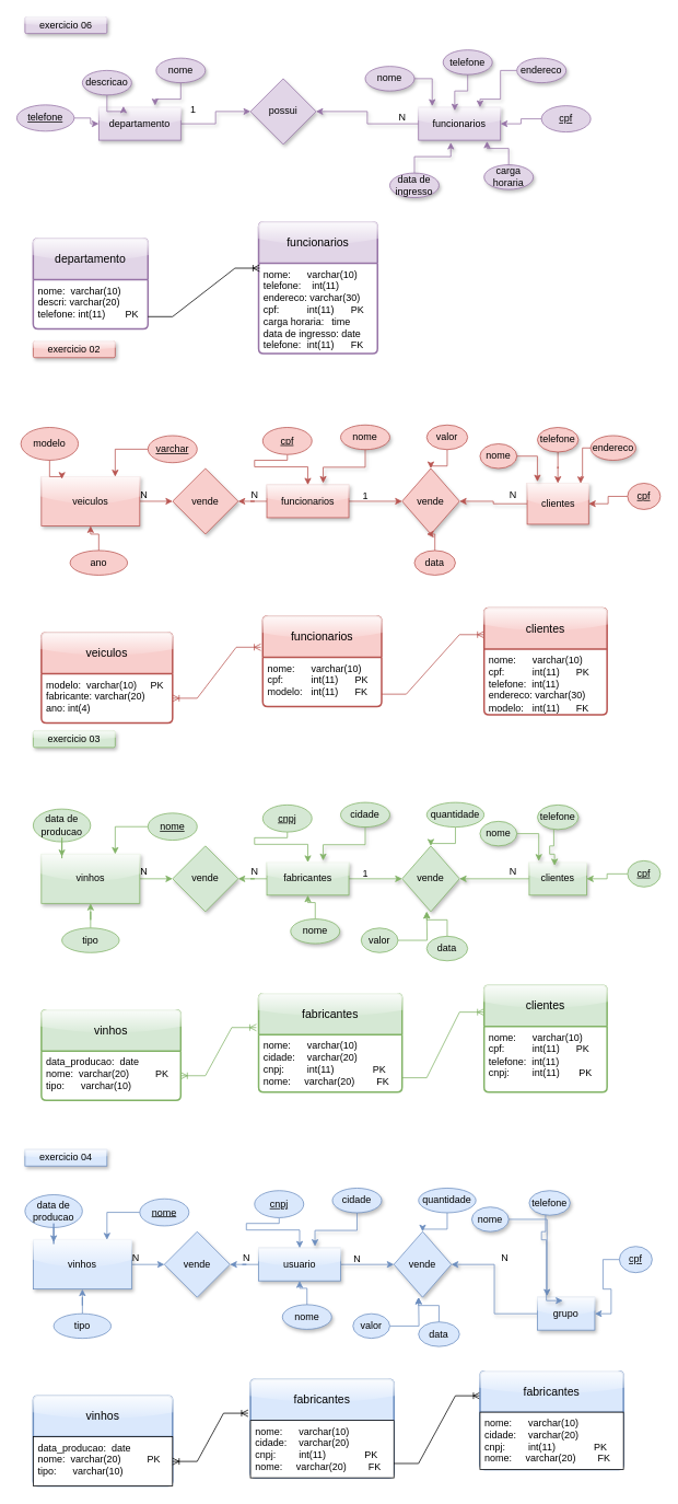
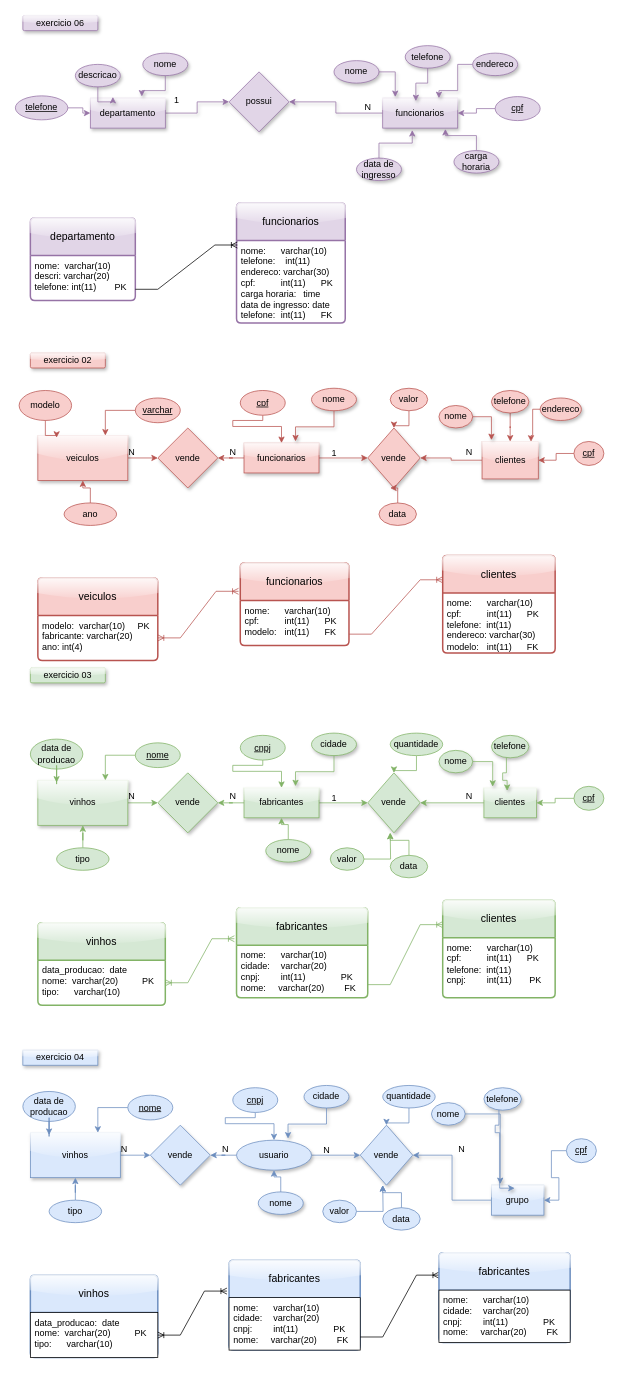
- <mxCell id="17" value="carga horaria" style="ellipse;whiteSpace=wrap;html=1;align=center;fillColor=#e1d5e7;strokeColor=#9673a6;shadow=1;" vertex="1" parent="1"><mxGeometry x="590" y="200" width="60" height="30" as="geometry" /></mxCell>
+ <mxCell id="17" value="carga horaria" style="ellipse;whiteSpace=wrap;html=1;align=center;fillColor=#e1d5e7;strokeColor=#9673a6;shadow=1;" vertex="1" parent="1"><mxGeometry x="605" y="200" width="60" height="30" as="geometry" /></mxCell>
- <mxCell id="48" value="exercicio 02" style="rounded=1;arcSize=10;whiteSpace=wrap;html=1;align=center;fillColor=#f8cecc;strokeColor=#b85450;shadow=1;glass=1;" vertex="1" parent="1"><mxGeometry x="40" y="415" width="100" height="20" as="geometry" /></mxCell>
+ <mxCell id="48" value="exercicio 02" style="rounded=1;arcSize=10;whiteSpace=wrap;html=1;align=center;fillColor=#f8cecc;strokeColor=#b85450;shadow=1;glass=1;" vertex="1" parent="1"><mxGeometry x="40" y="470" width="100" height="20" as="geometry" /></mxCell>
- <mxCell id="125" value="usuario" style="whiteSpace=wrap;html=1;align=center;fillColor=#dae8fc;strokeColor=#6c8ebf;glass=1;shadow=1;" vertex="1" parent="1"><mxGeometry x="315" y="1520" width="100" height="40" as="geometry" /></mxCell>
+ <mxCell id="125" value="usuario" style="ellipse;whiteSpace=wrap;html=1;align=center;fillColor=#dae8fc;strokeColor=#6c8ebf;glass=1;shadow=1;" vertex="1" parent="1"><mxGeometry x="315" y="1520" width="100" height="40" as="geometry" /></mxCell>
